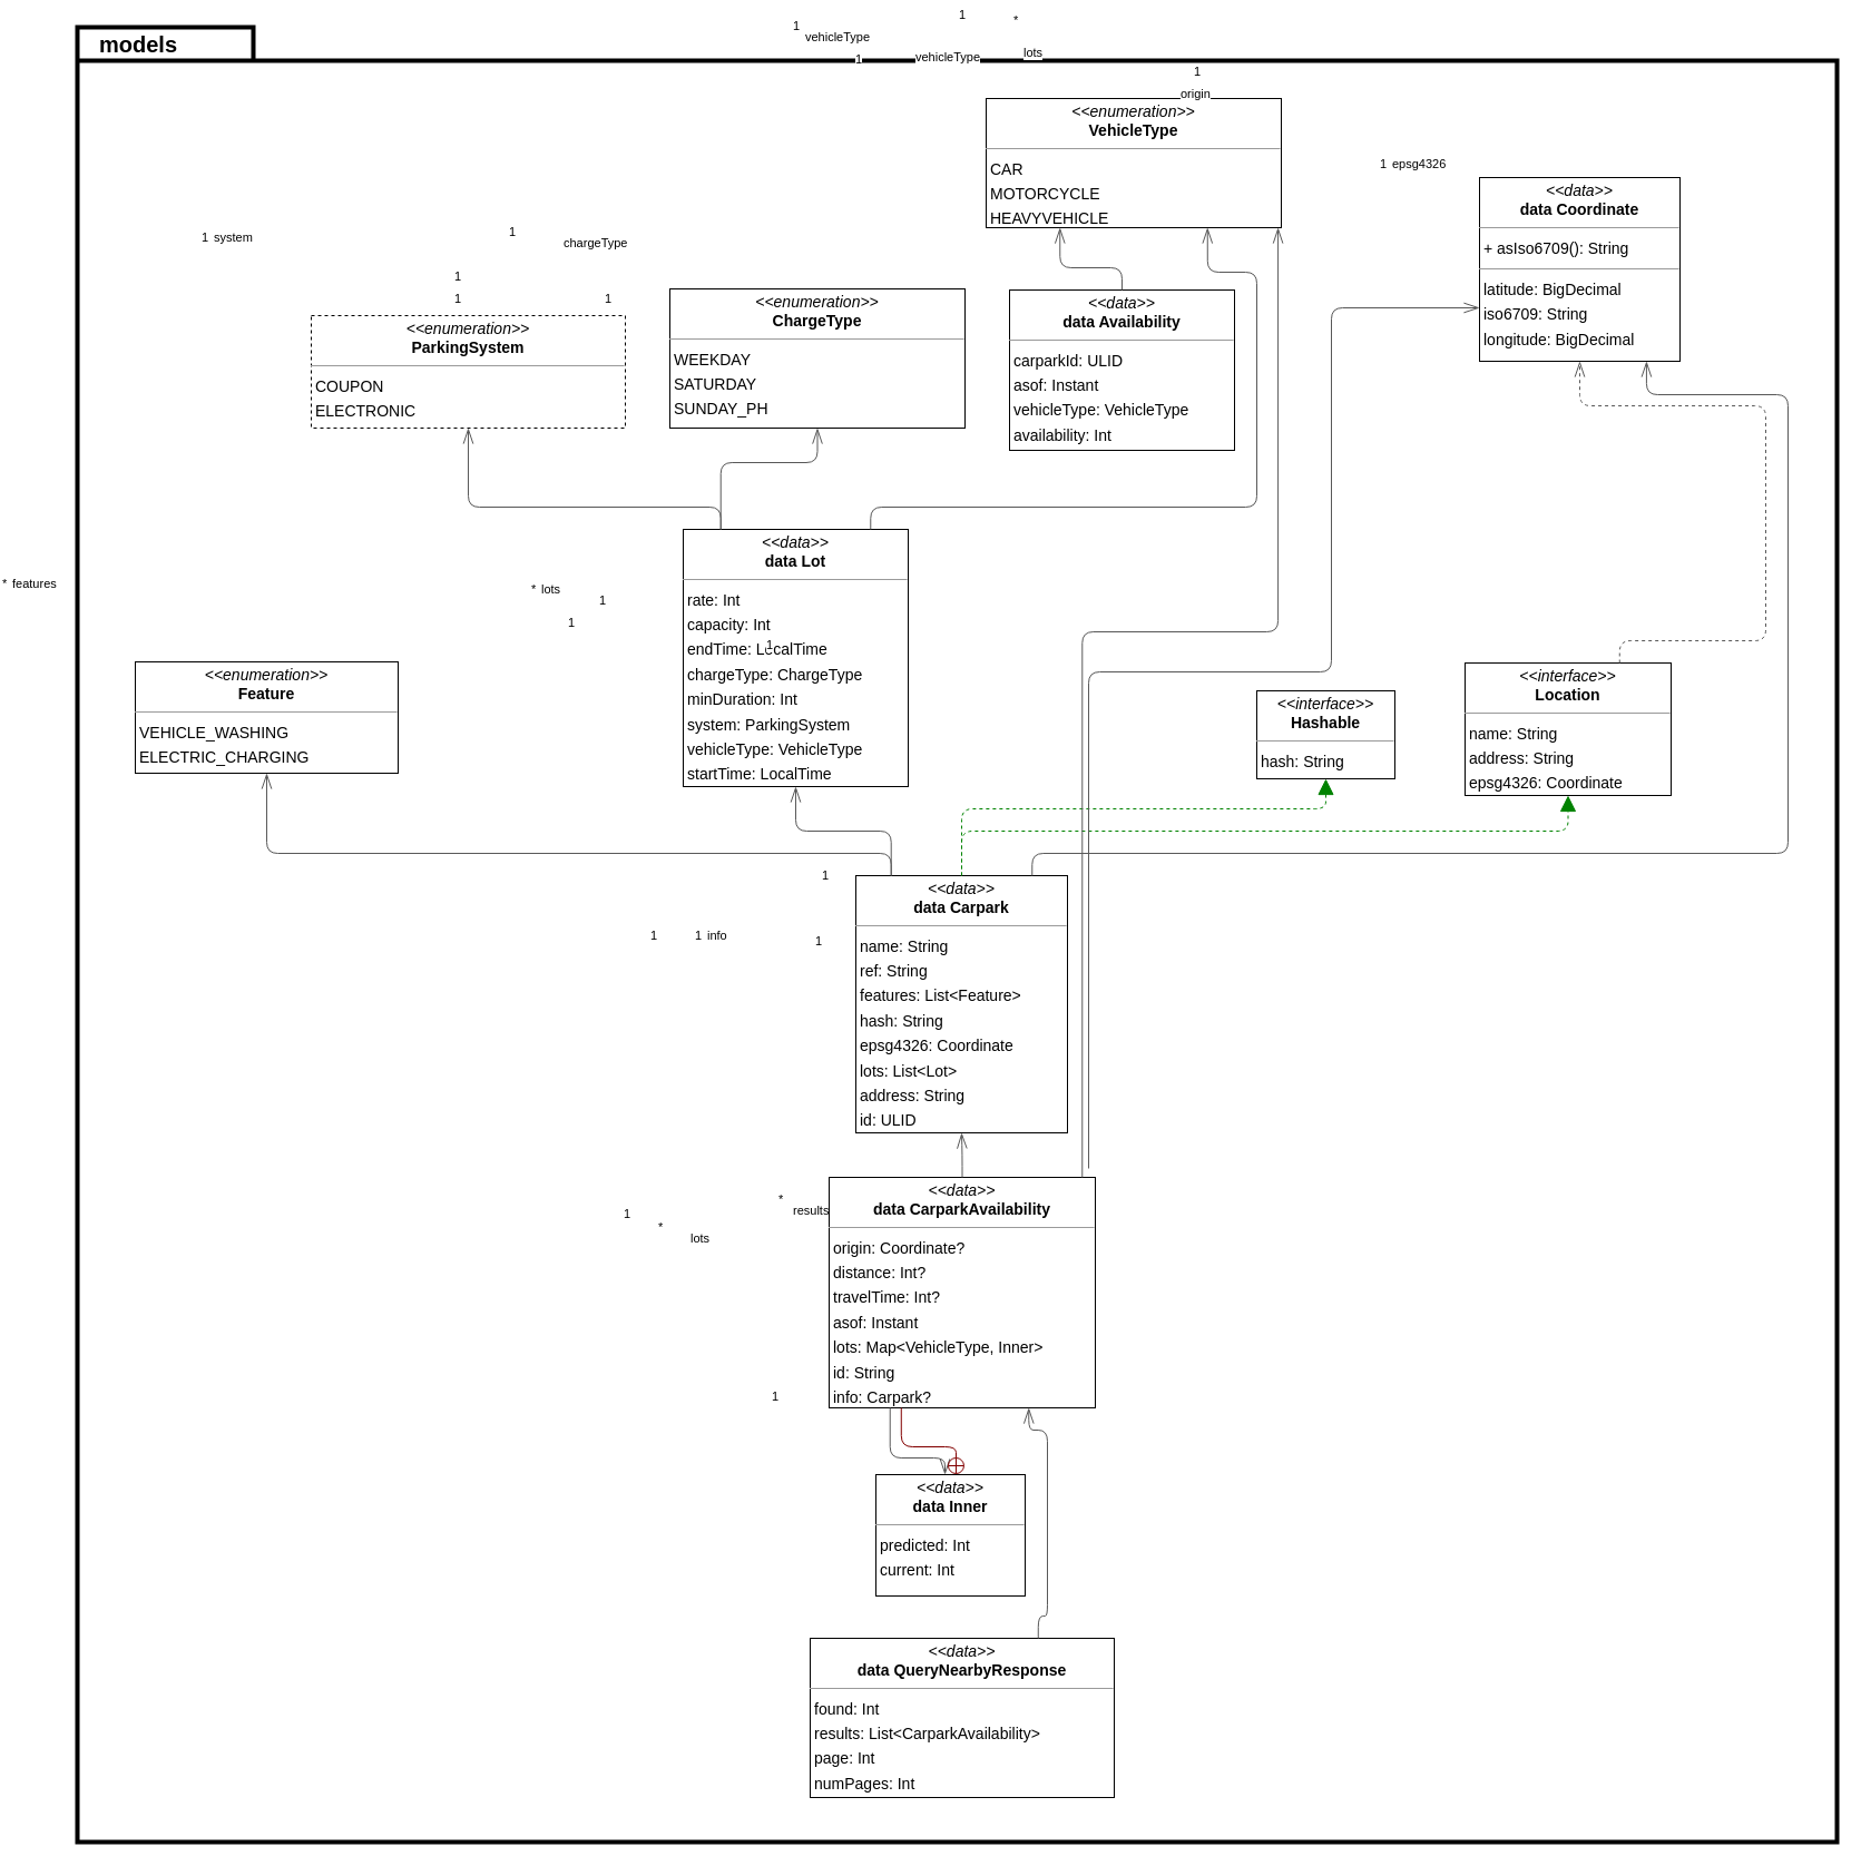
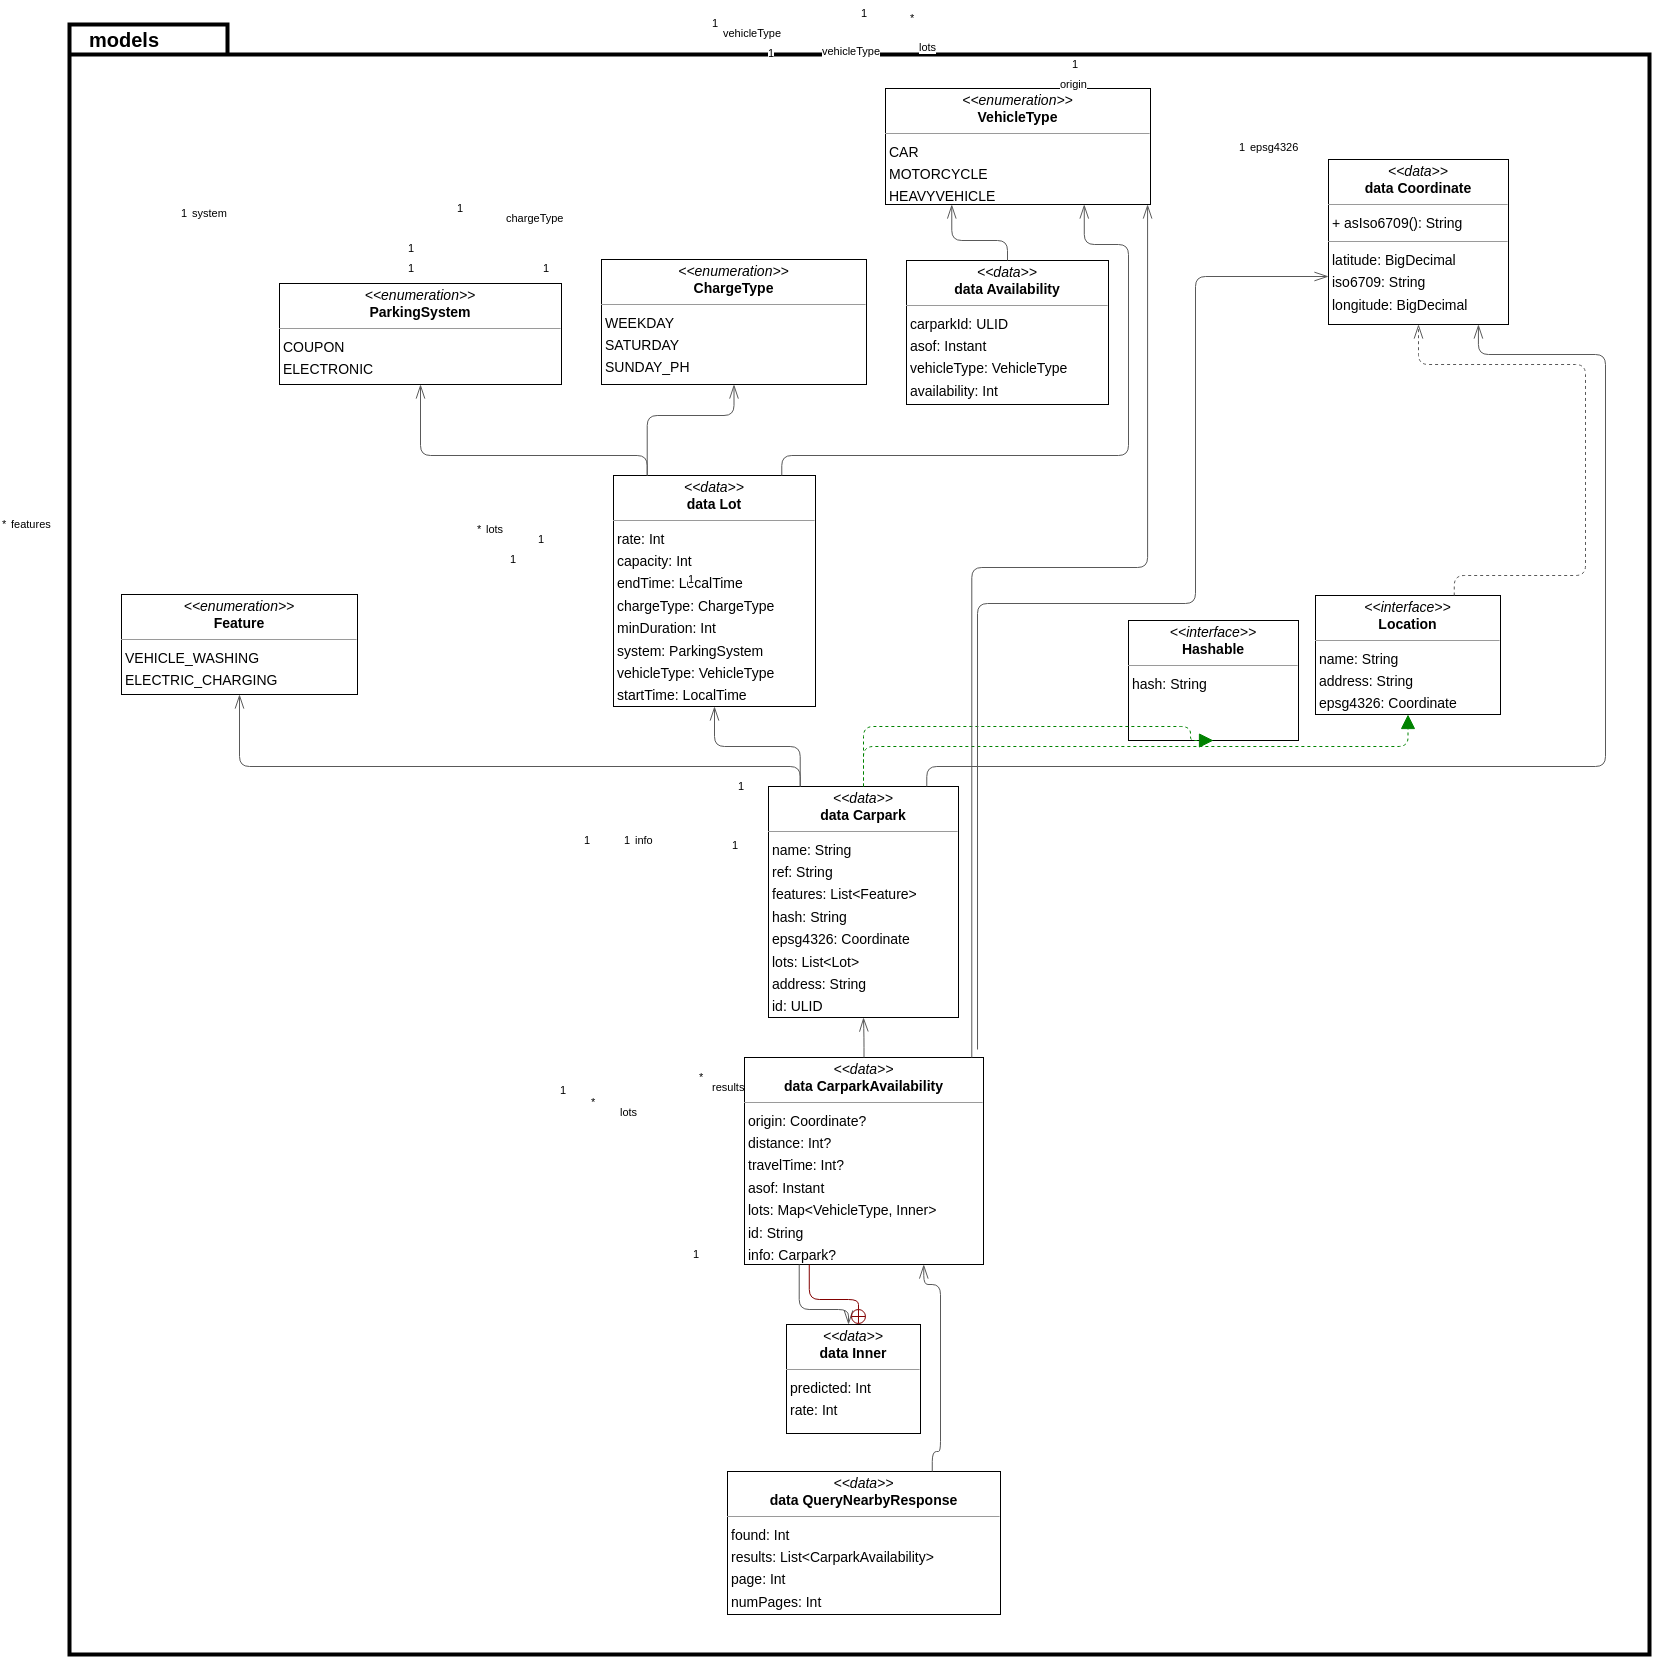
- <mxCell id="8" value="&lt;p style=&quot;margin:0px;margin-top:4px;text-align:center;&quot;&gt;&lt;i&gt;&amp;lt;&amp;lt;enumeration&amp;gt;&amp;gt;&lt;/i&gt;&lt;br&gt;&lt;b&gt;ParkingSystem&lt;/b&gt;&lt;/p&gt;&lt;hr size=&quot;1&quot;&gt;&lt;p style=&quot;margin:0 0 0 4px;line-height:1.6;&quot;&gt;COUPON&lt;/p&gt;&lt;p style=&quot;margin:0 0 0 4px;line-height:1.6;&quot;&gt;ELECTRONIC&lt;/p&gt;" style="verticalAlign=top;align=left;overflow=fill;fontSize=14;fontFamily=Helvetica;html=1;rounded=0;shadow=0;comic=0;labelBackgroundColor=none;strokeWidth=1;dashed=1;" vertex="1" parent="1"><mxGeometry y="279" width="282" height="101" as="geometry" x="230" /></mxCell>
+ <mxCell id="8" value="&lt;p style=&quot;margin:0px;margin-top:4px;text-align:center;&quot;&gt;&lt;i&gt;&amp;lt;&amp;lt;enumeration&amp;gt;&amp;gt;&lt;/i&gt;&lt;br&gt;&lt;b&gt;ParkingSystem&lt;/b&gt;&lt;/p&gt;&lt;hr size=&quot;1&quot;&gt;&lt;p style=&quot;margin:0 0 0 4px;line-height:1.6;&quot;&gt;COUPON&lt;/p&gt;&lt;p style=&quot;margin:0 0 0 4px;line-height:1.6;&quot;&gt;ELECTRONIC&lt;/p&gt;" style="verticalAlign=top;align=left;overflow=fill;fontSize=14;fontFamily=Helvetica;html=1;rounded=0;shadow=0;comic=0;labelBackgroundColor=none;strokeWidth=1;" vertex="1" parent="1"><mxGeometry y="279" width="282" height="101" as="geometry" x="230" /></mxCell>
- <mxCell id="6" value="&lt;p style=&quot;margin:0px;margin-top:4px;text-align:center;&quot;&gt;&lt;i&gt;&amp;lt;&amp;lt;interface&amp;gt;&amp;gt;&lt;/i&gt;&lt;br/&gt;&lt;b&gt;Hashable&lt;/b&gt;&lt;/p&gt;&lt;hr size=&quot;1&quot;/&gt;&lt;p style=&quot;margin:0 0 0 4px;line-height:1.6;&quot;&gt; hash: String&lt;/p&gt;" style="verticalAlign=top;align=left;overflow=fill;fontSize=14;fontFamily=Helvetica;html=1;rounded=0;shadow=0;comic=0;labelBackgroundColor=none;strokeWidth=1;" vertex="1" parent="1"><mxGeometry x="1079" y="616" width="124" height="79" as="geometry" /></mxCell>
+ <mxCell id="6" value="&lt;p style=&quot;margin:0px;margin-top:4px;text-align:center;&quot;&gt;&lt;i&gt;&amp;lt;&amp;lt;interface&amp;gt;&amp;gt;&lt;/i&gt;&lt;br/&gt;&lt;b&gt;Hashable&lt;/b&gt;&lt;/p&gt;&lt;hr size=&quot;1&quot;/&gt;&lt;p style=&quot;margin:0 0 0 4px;line-height:1.6;&quot;&gt; hash: String&lt;/p&gt;" style="verticalAlign=top;align=left;overflow=fill;fontSize=14;fontFamily=Helvetica;html=1;rounded=0;shadow=0;comic=0;labelBackgroundColor=none;strokeWidth=1;" vertex="1" parent="1"><mxGeometry x="1079" y="616" width="170" height="120" as="geometry" /></mxCell>
- <mxCell id="14" value="&lt;p style=&quot;margin:0px;margin-top:4px;text-align:center;&quot;&gt;&lt;i&gt;&amp;lt;&amp;lt;data&amp;gt;&amp;gt;&lt;/i&gt;&lt;br/&gt;&lt;b&gt;data  Inner&lt;/b&gt;&lt;/p&gt;&lt;hr size=&quot;1&quot;/&gt;&lt;p style=&quot;margin:0 0 0 4px;line-height:1.6;&quot;&gt; predicted: Int&lt;br/&gt; current: Int&lt;/p&gt;" style="verticalAlign=top;align=left;overflow=fill;fontSize=14;fontFamily=Helvetica;html=1;rounded=0;shadow=0;comic=0;labelBackgroundColor=none;strokeWidth=1;" vertex="1" parent="1"><mxGeometry x="737" y="1320" width="134" height="109" as="geometry" /></mxCell>
+ <mxCell id="14" value="&lt;p style=&quot;margin:0px;margin-top:4px;text-align:center;&quot;&gt;&lt;i&gt;&amp;lt;&amp;lt;data&amp;gt;&amp;gt;&lt;/i&gt;&lt;br/&gt;&lt;b&gt;data  Inner&lt;/b&gt;&lt;/p&gt;&lt;hr size=&quot;1&quot;/&gt;&lt;p style=&quot;margin:0 0 0 4px;line-height:1.6;&quot;&gt; predicted: Int&lt;br/&gt; rate: Int&lt;/p&gt;" style="verticalAlign=top;align=left;overflow=fill;fontSize=14;fontFamily=Helvetica;html=1;rounded=0;shadow=0;comic=0;labelBackgroundColor=none;strokeWidth=1;" vertex="1" parent="1"><mxGeometry x="737" y="1320" width="134" height="109" as="geometry" /></mxCell>
